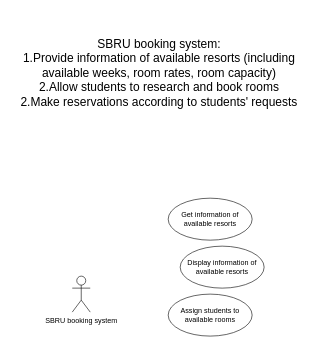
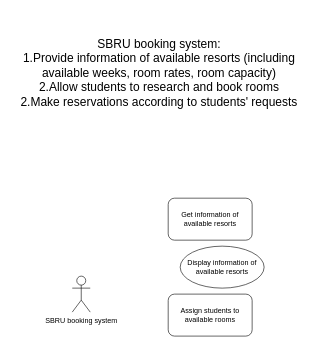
- <mxCell id="4" value="Get information of available resorts" style="ellipse;whiteSpace=wrap;html=1;" vertex="1" parent="1"><mxGeometry x="280" y="330" width="140" height="70" as="geometry" /></mxCell>
+ <mxCell id="4" value="Get information of available resorts" style="whiteSpace=wrap;html=1;rounded=1;" vertex="1" parent="1"><mxGeometry x="280" y="330" width="140" height="70" as="geometry" /></mxCell>
- <mxCell id="6" value="Assign students to available rooms" style="ellipse;whiteSpace=wrap;html=1;" vertex="1" parent="1"><mxGeometry x="280" y="490" width="140" height="70" as="geometry" /></mxCell>
+ <mxCell id="6" value="Assign students to available rooms" style="whiteSpace=wrap;html=1;rounded=1;" vertex="1" parent="1"><mxGeometry x="280" y="490" width="140" height="70" as="geometry" /></mxCell>
